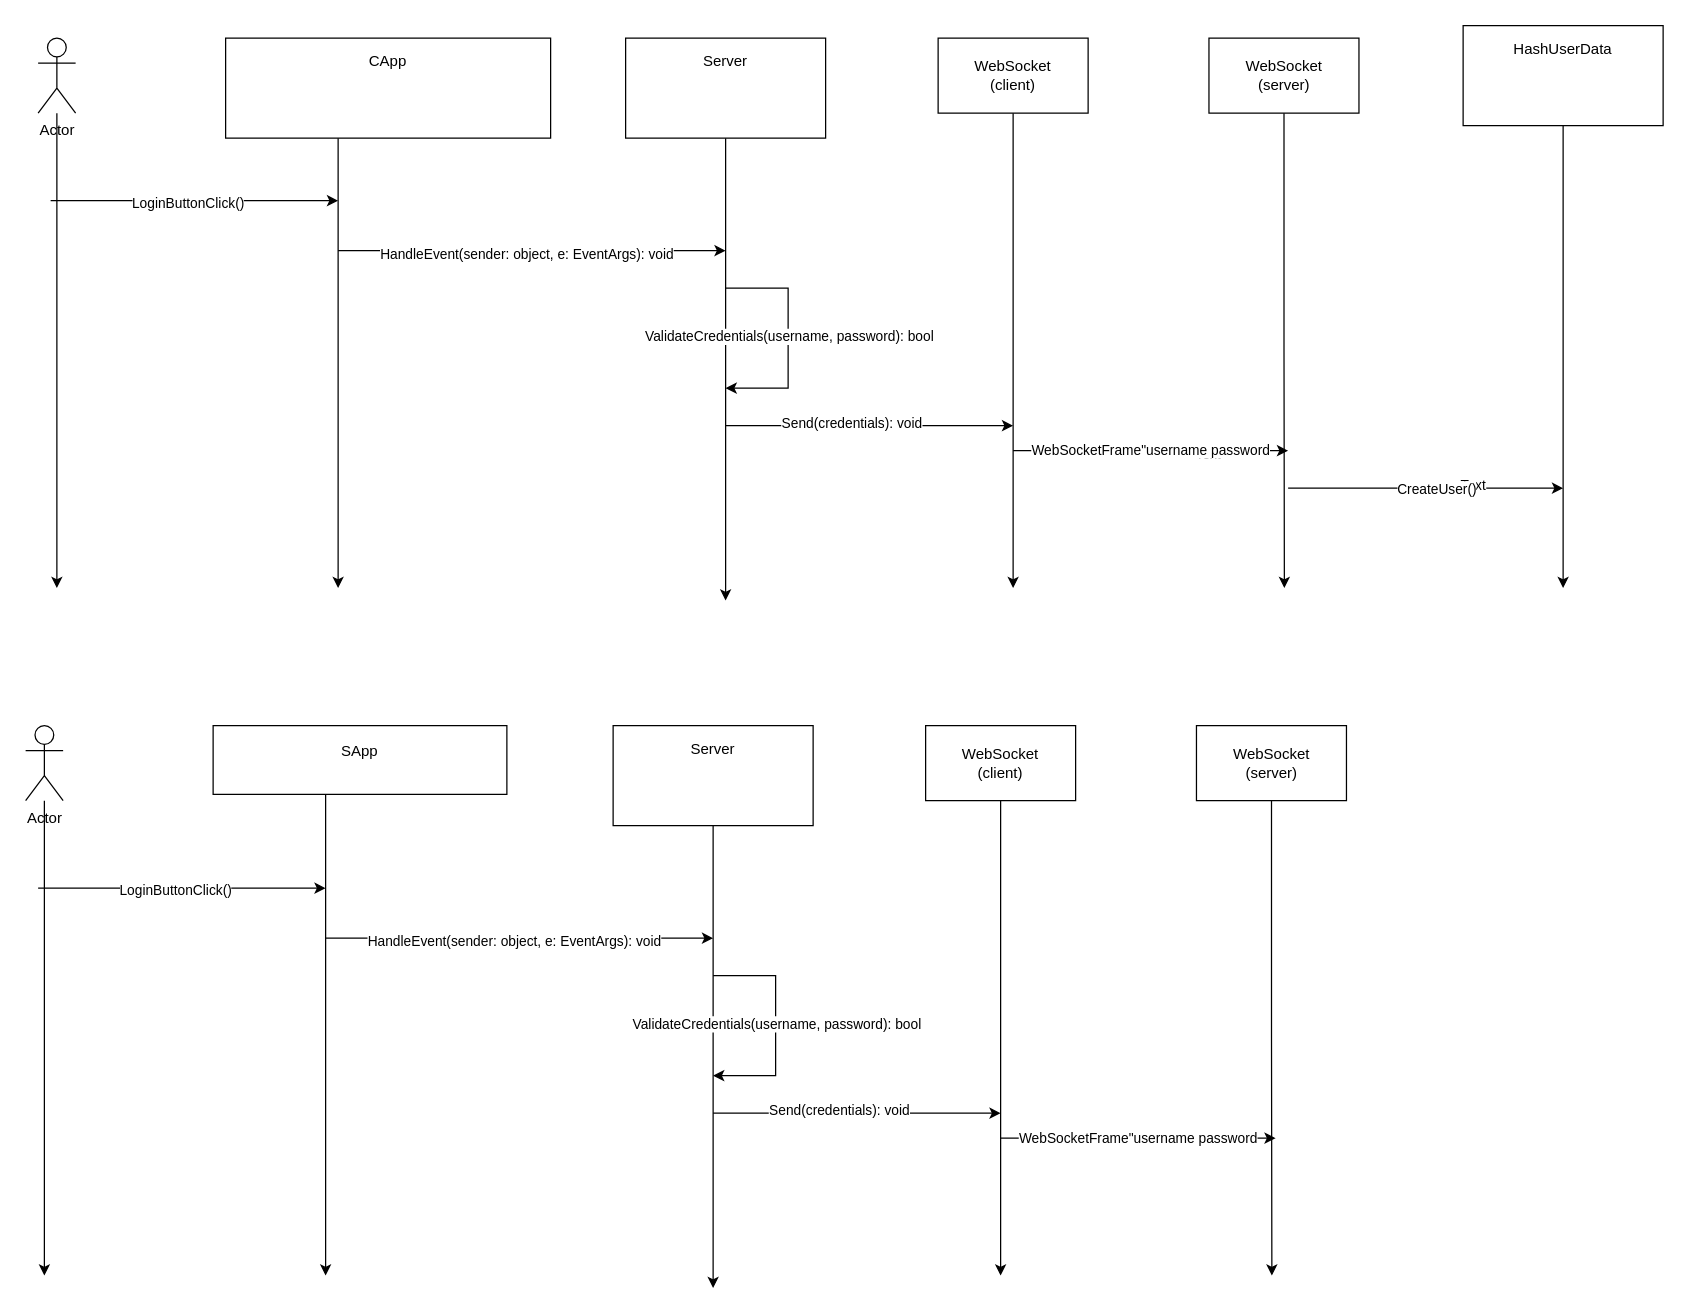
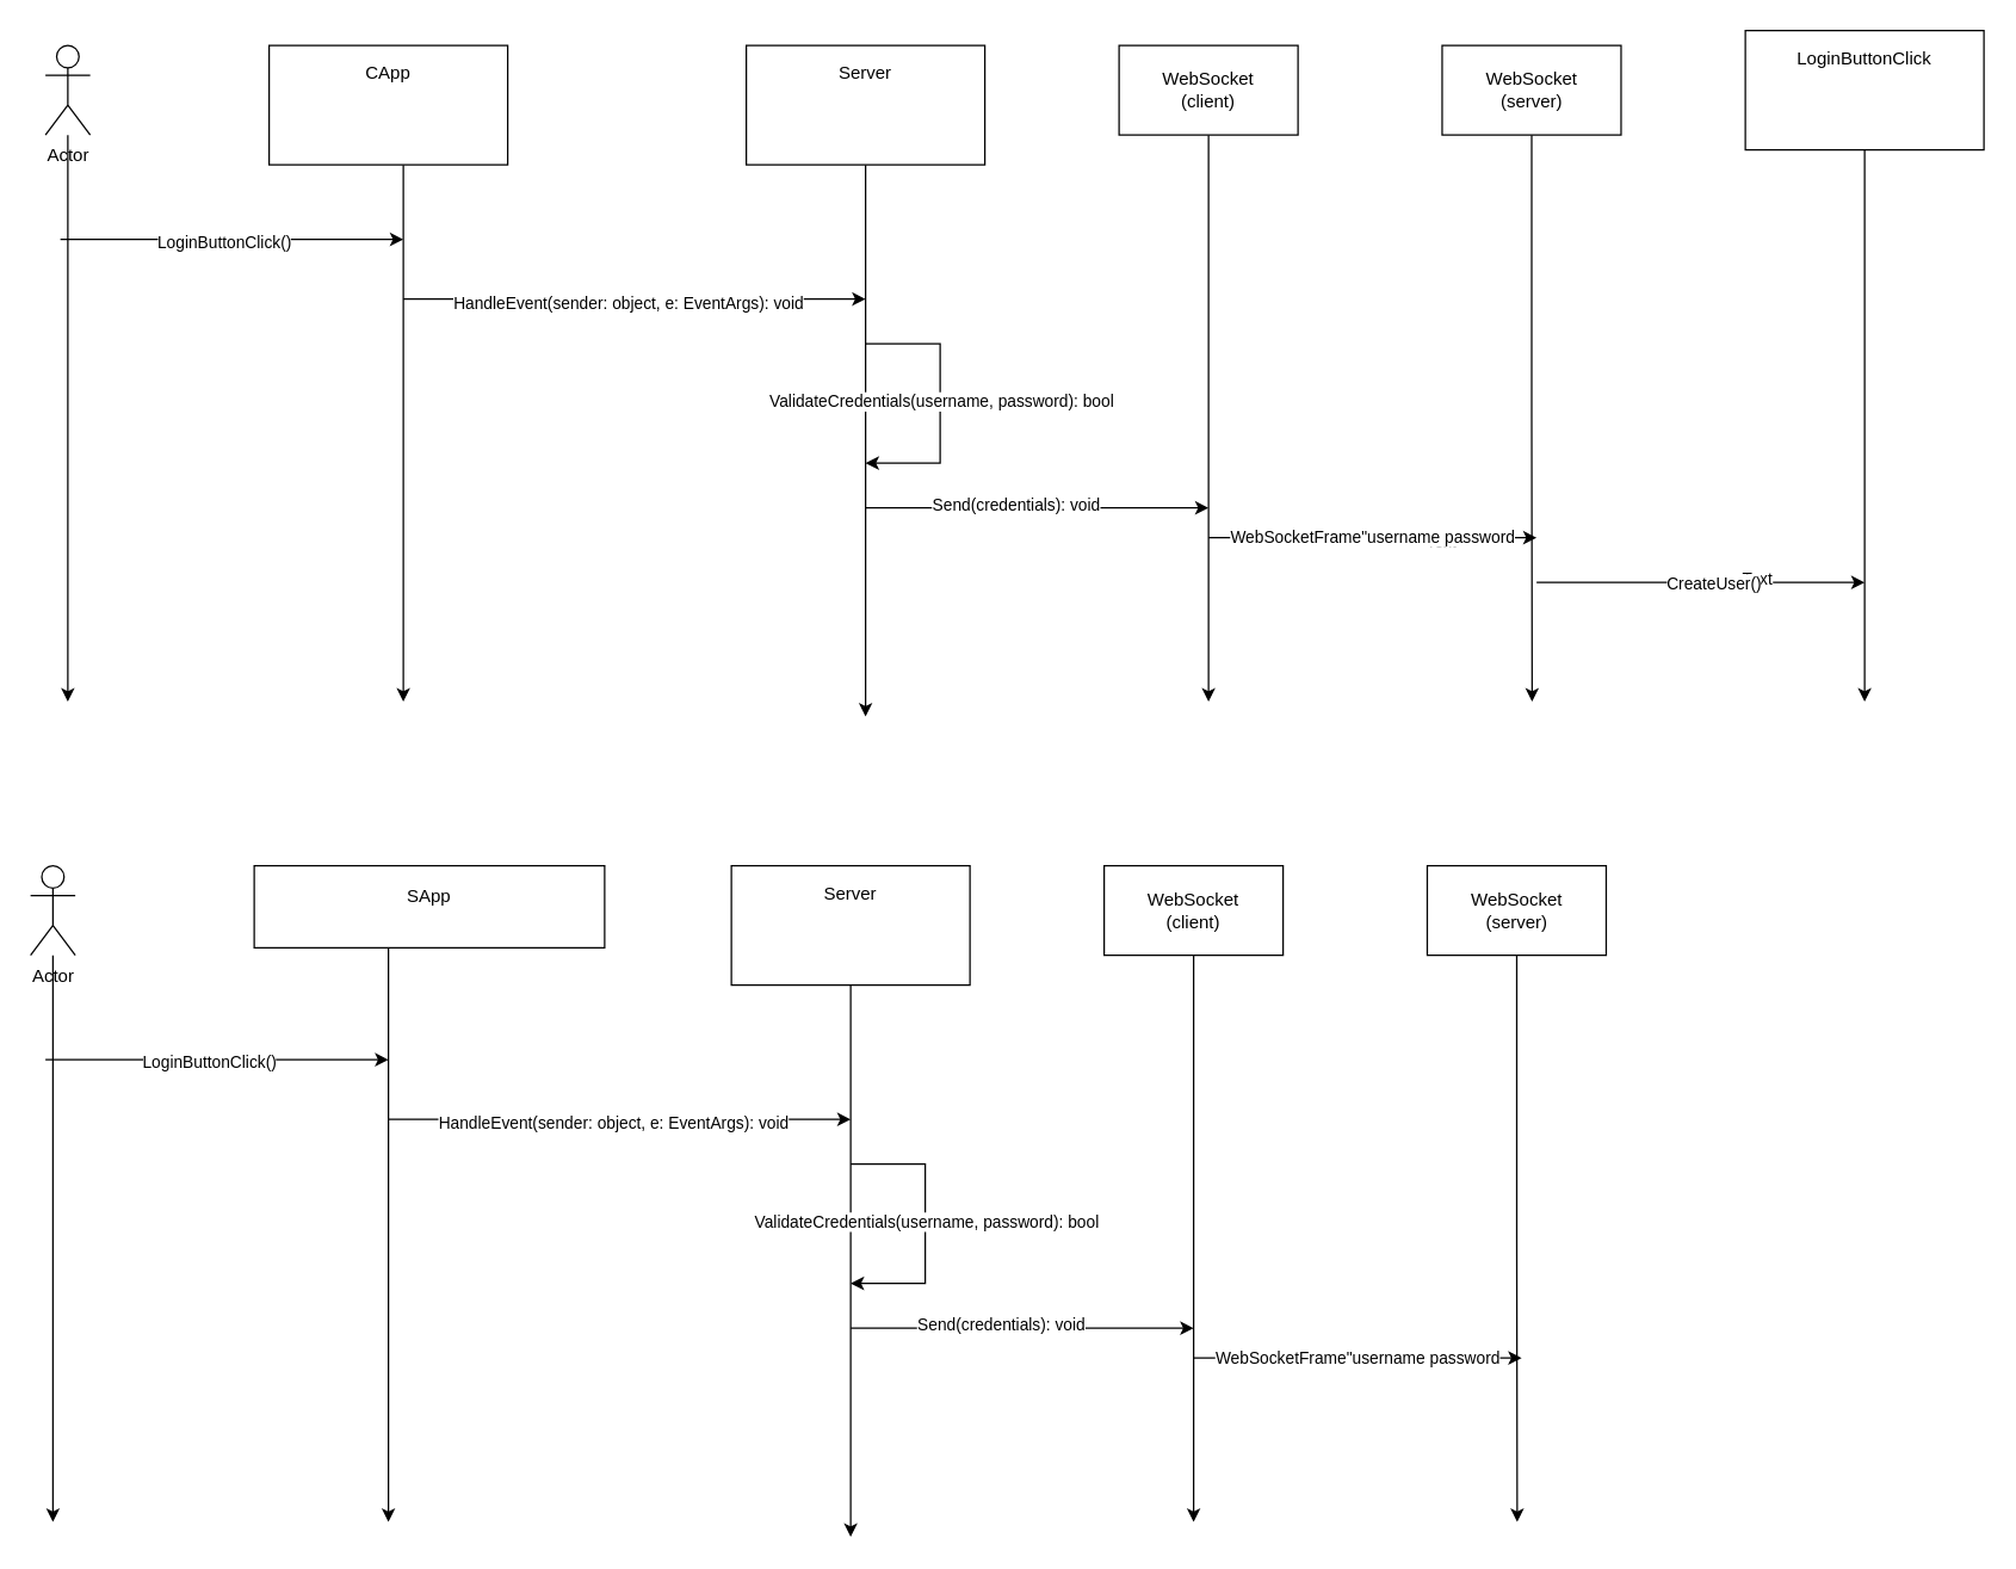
- <mxCell id="45" value="&lt;p&gt;HashUserData&lt;/p&gt;" style="shape=rect;html=1;overflow=fill;whiteSpace=wrap;align=center;" parent="1" vertex="1"><mxGeometry x="1170" y="20" width="160" height="80" as="geometry" /></mxCell>
+ <mxCell id="45" value="&lt;p&gt;LoginButtonClick&lt;/p&gt;" style="shape=rect;html=1;overflow=fill;whiteSpace=wrap;align=center;" parent="1" vertex="1"><mxGeometry x="1170" y="20" width="160" height="80" as="geometry" /></mxCell>
- <mxCell id="5" value="&lt;p&gt;CApp&lt;/p&gt;" style="shape=rect;html=1;overflow=fill;whiteSpace=wrap;align=center;" parent="1" vertex="1"><mxGeometry x="180" y="30" width="260" height="80" as="geometry" /></mxCell>
+ <mxCell id="5" value="&lt;p&gt;CApp&lt;/p&gt;" style="shape=rect;html=1;overflow=fill;whiteSpace=wrap;align=center;" parent="1" vertex="1"><mxGeometry x="180" y="30" width="160" height="80" as="geometry" /></mxCell>
